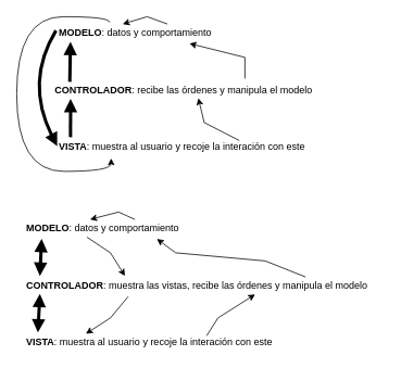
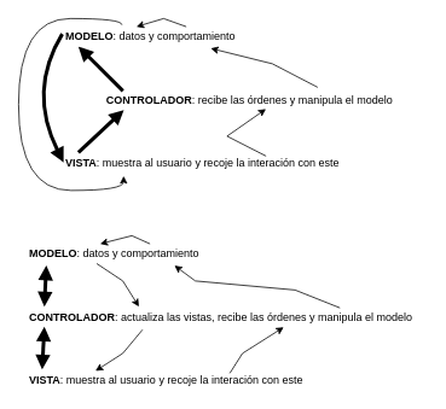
- <mxCell id="3" value="&lt;b&gt;CONTROLADOR&lt;/b&gt;: recibe las órdenes y manipula el modelo" style="text;html=1;resizable=0;autosize=1;align=left;verticalAlign=middle;points=[];fillColor=none;strokeColor=none;rounded=0;" vertex="1" parent="1"><mxGeometry x="65" y="100" width="330" height="20" as="geometry" /></mxCell>
+ <mxCell id="3" value="&lt;b&gt;CONTROLADOR&lt;/b&gt;: recibe las órdenes y manipula el modelo" style="text;html=1;resizable=0;autosize=1;align=left;verticalAlign=middle;points=[];fillColor=none;strokeColor=none;rounded=0;" vertex="1" parent="1"><mxGeometry x="115" y="100" width="330" height="20" as="geometry" /></mxCell>
- <mxCell id="13" value="&lt;b&gt;CONTROLADOR&lt;/b&gt;: muestra las vistas, recibe las órdenes y manipula el modelo" style="text;html=1;resizable=0;autosize=1;align=left;verticalAlign=middle;points=[];fillColor=none;strokeColor=none;rounded=0;" vertex="1" parent="1"><mxGeometry x="30" y="340" width="440" height="20" as="geometry" /></mxCell>
+ <mxCell id="13" value="&lt;b&gt;CONTROLADOR&lt;/b&gt;: actualiza las vistas, recibe las órdenes y manipula el modelo" style="text;html=1;resizable=0;autosize=1;align=left;verticalAlign=middle;points=[];fillColor=none;strokeColor=none;rounded=0;" vertex="1" parent="1"><mxGeometry x="30" y="340" width="440" height="20" as="geometry" /></mxCell>
